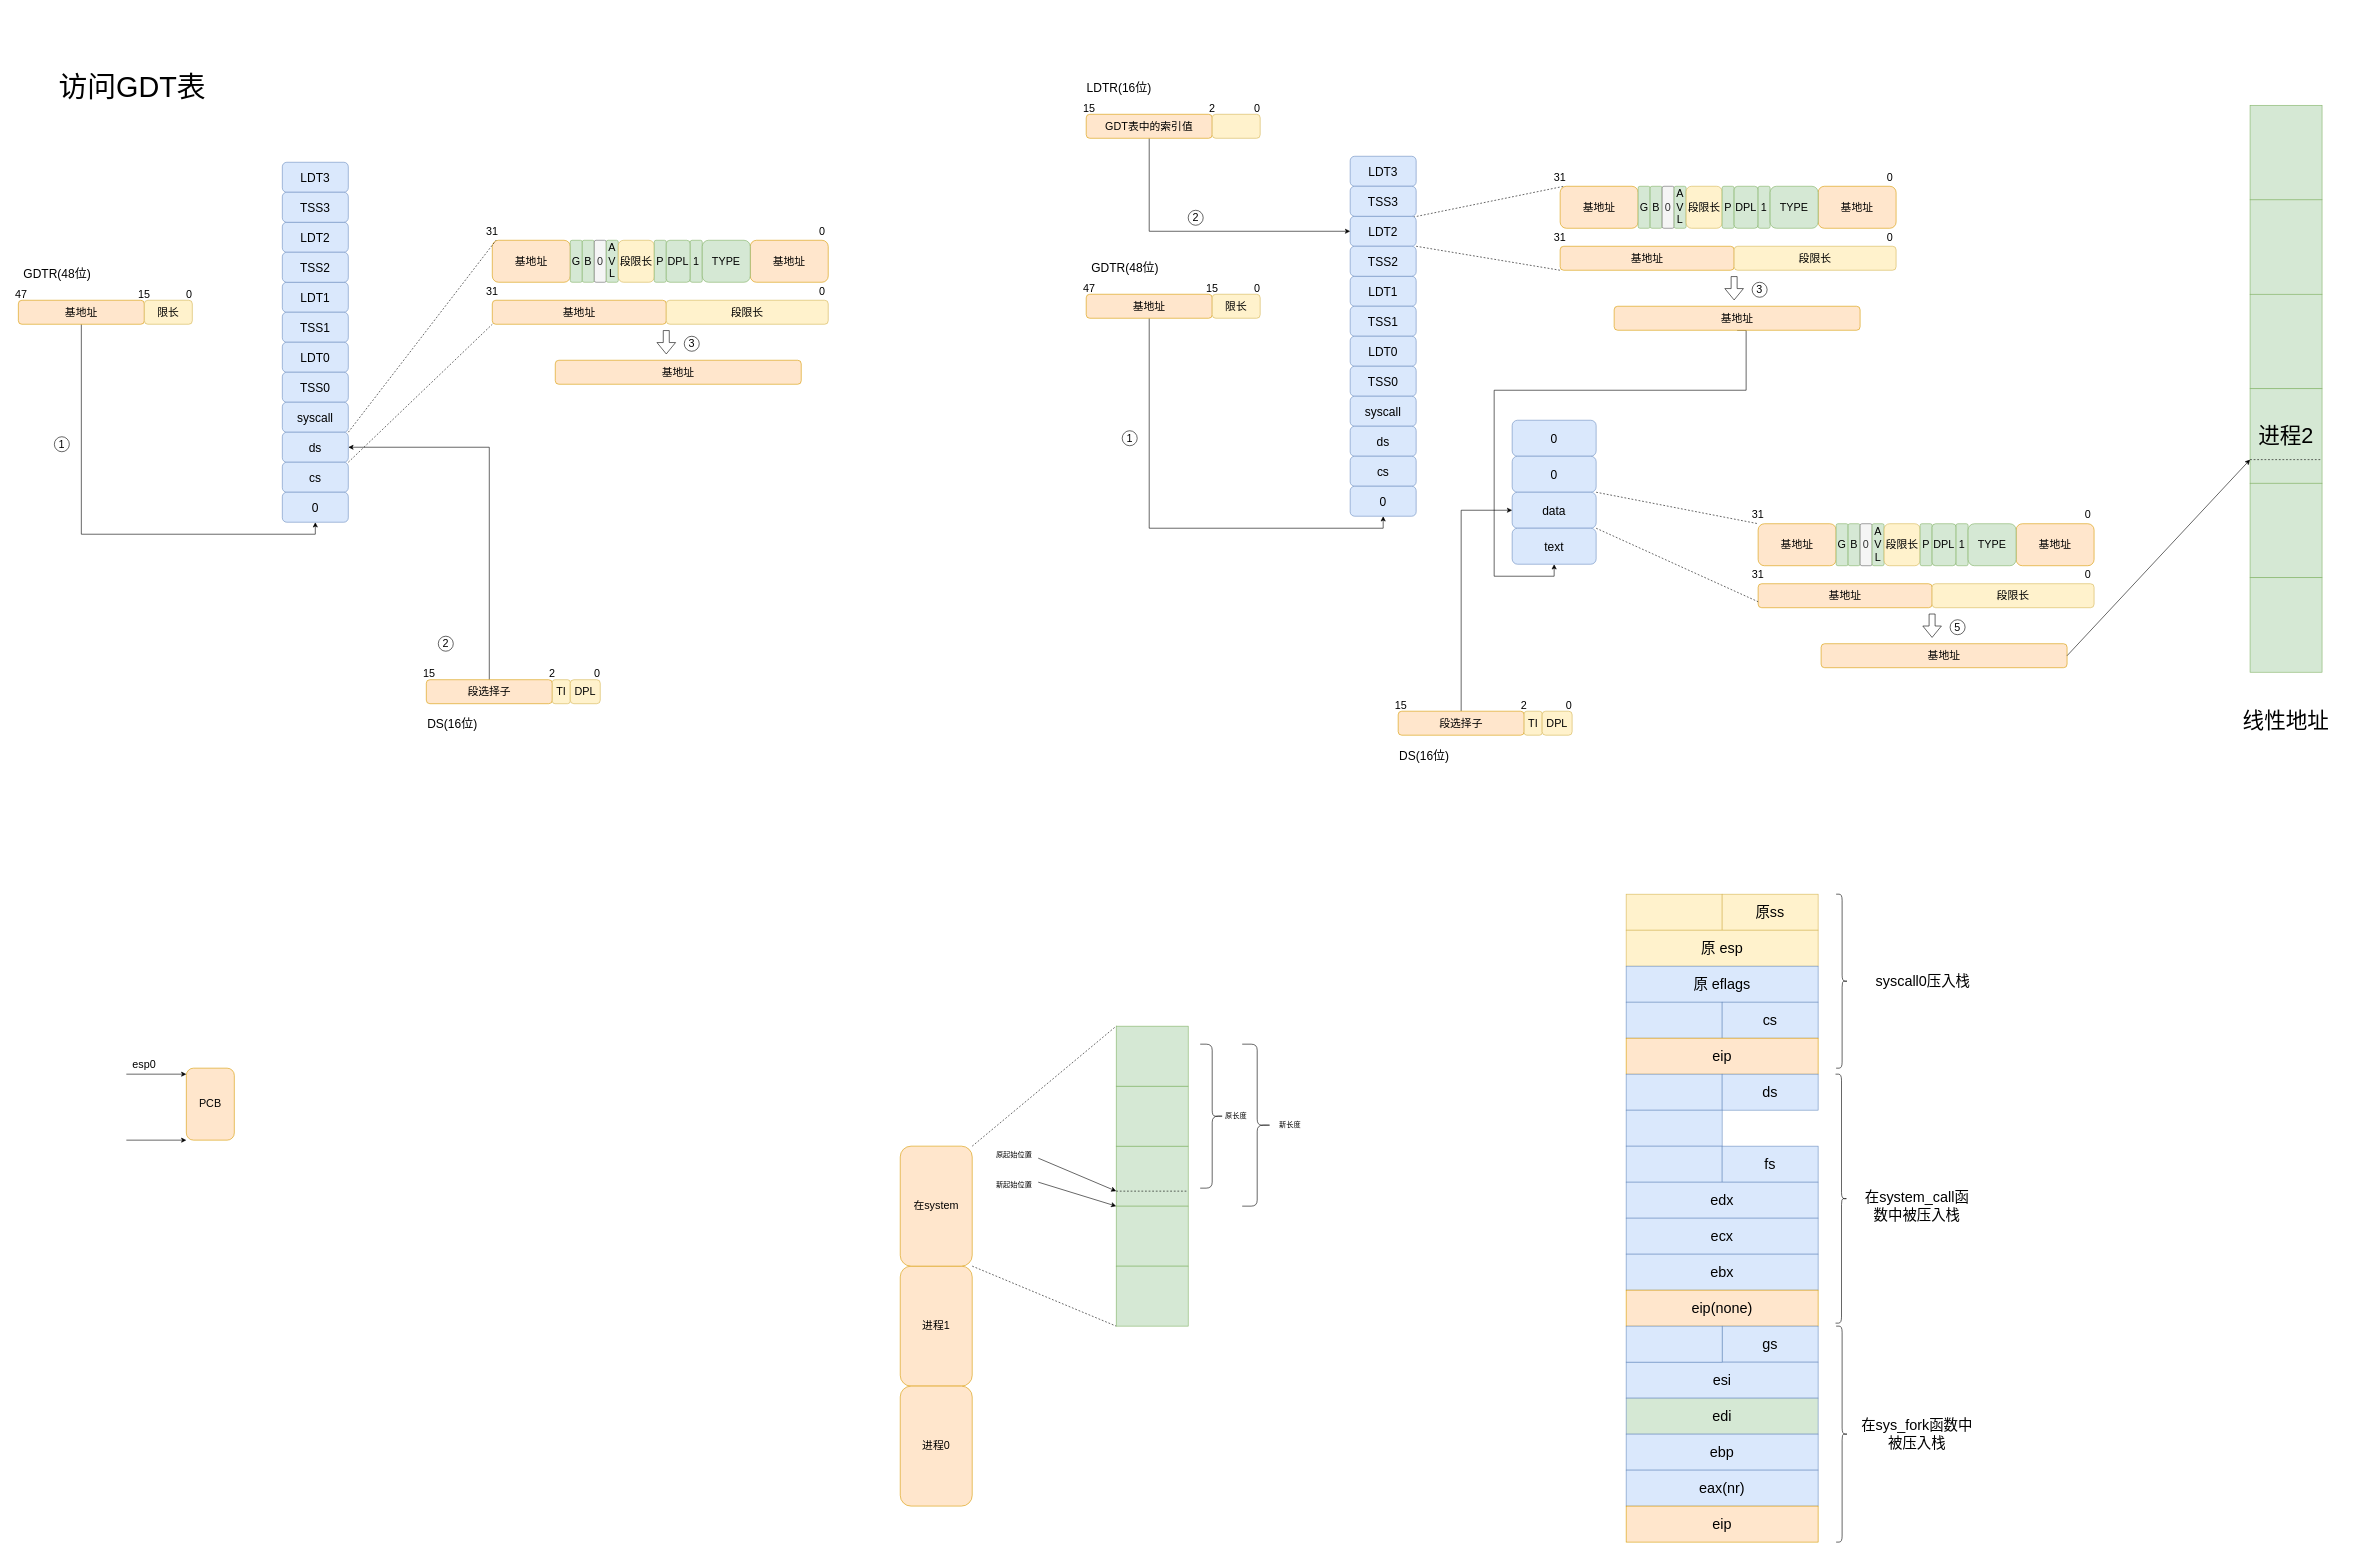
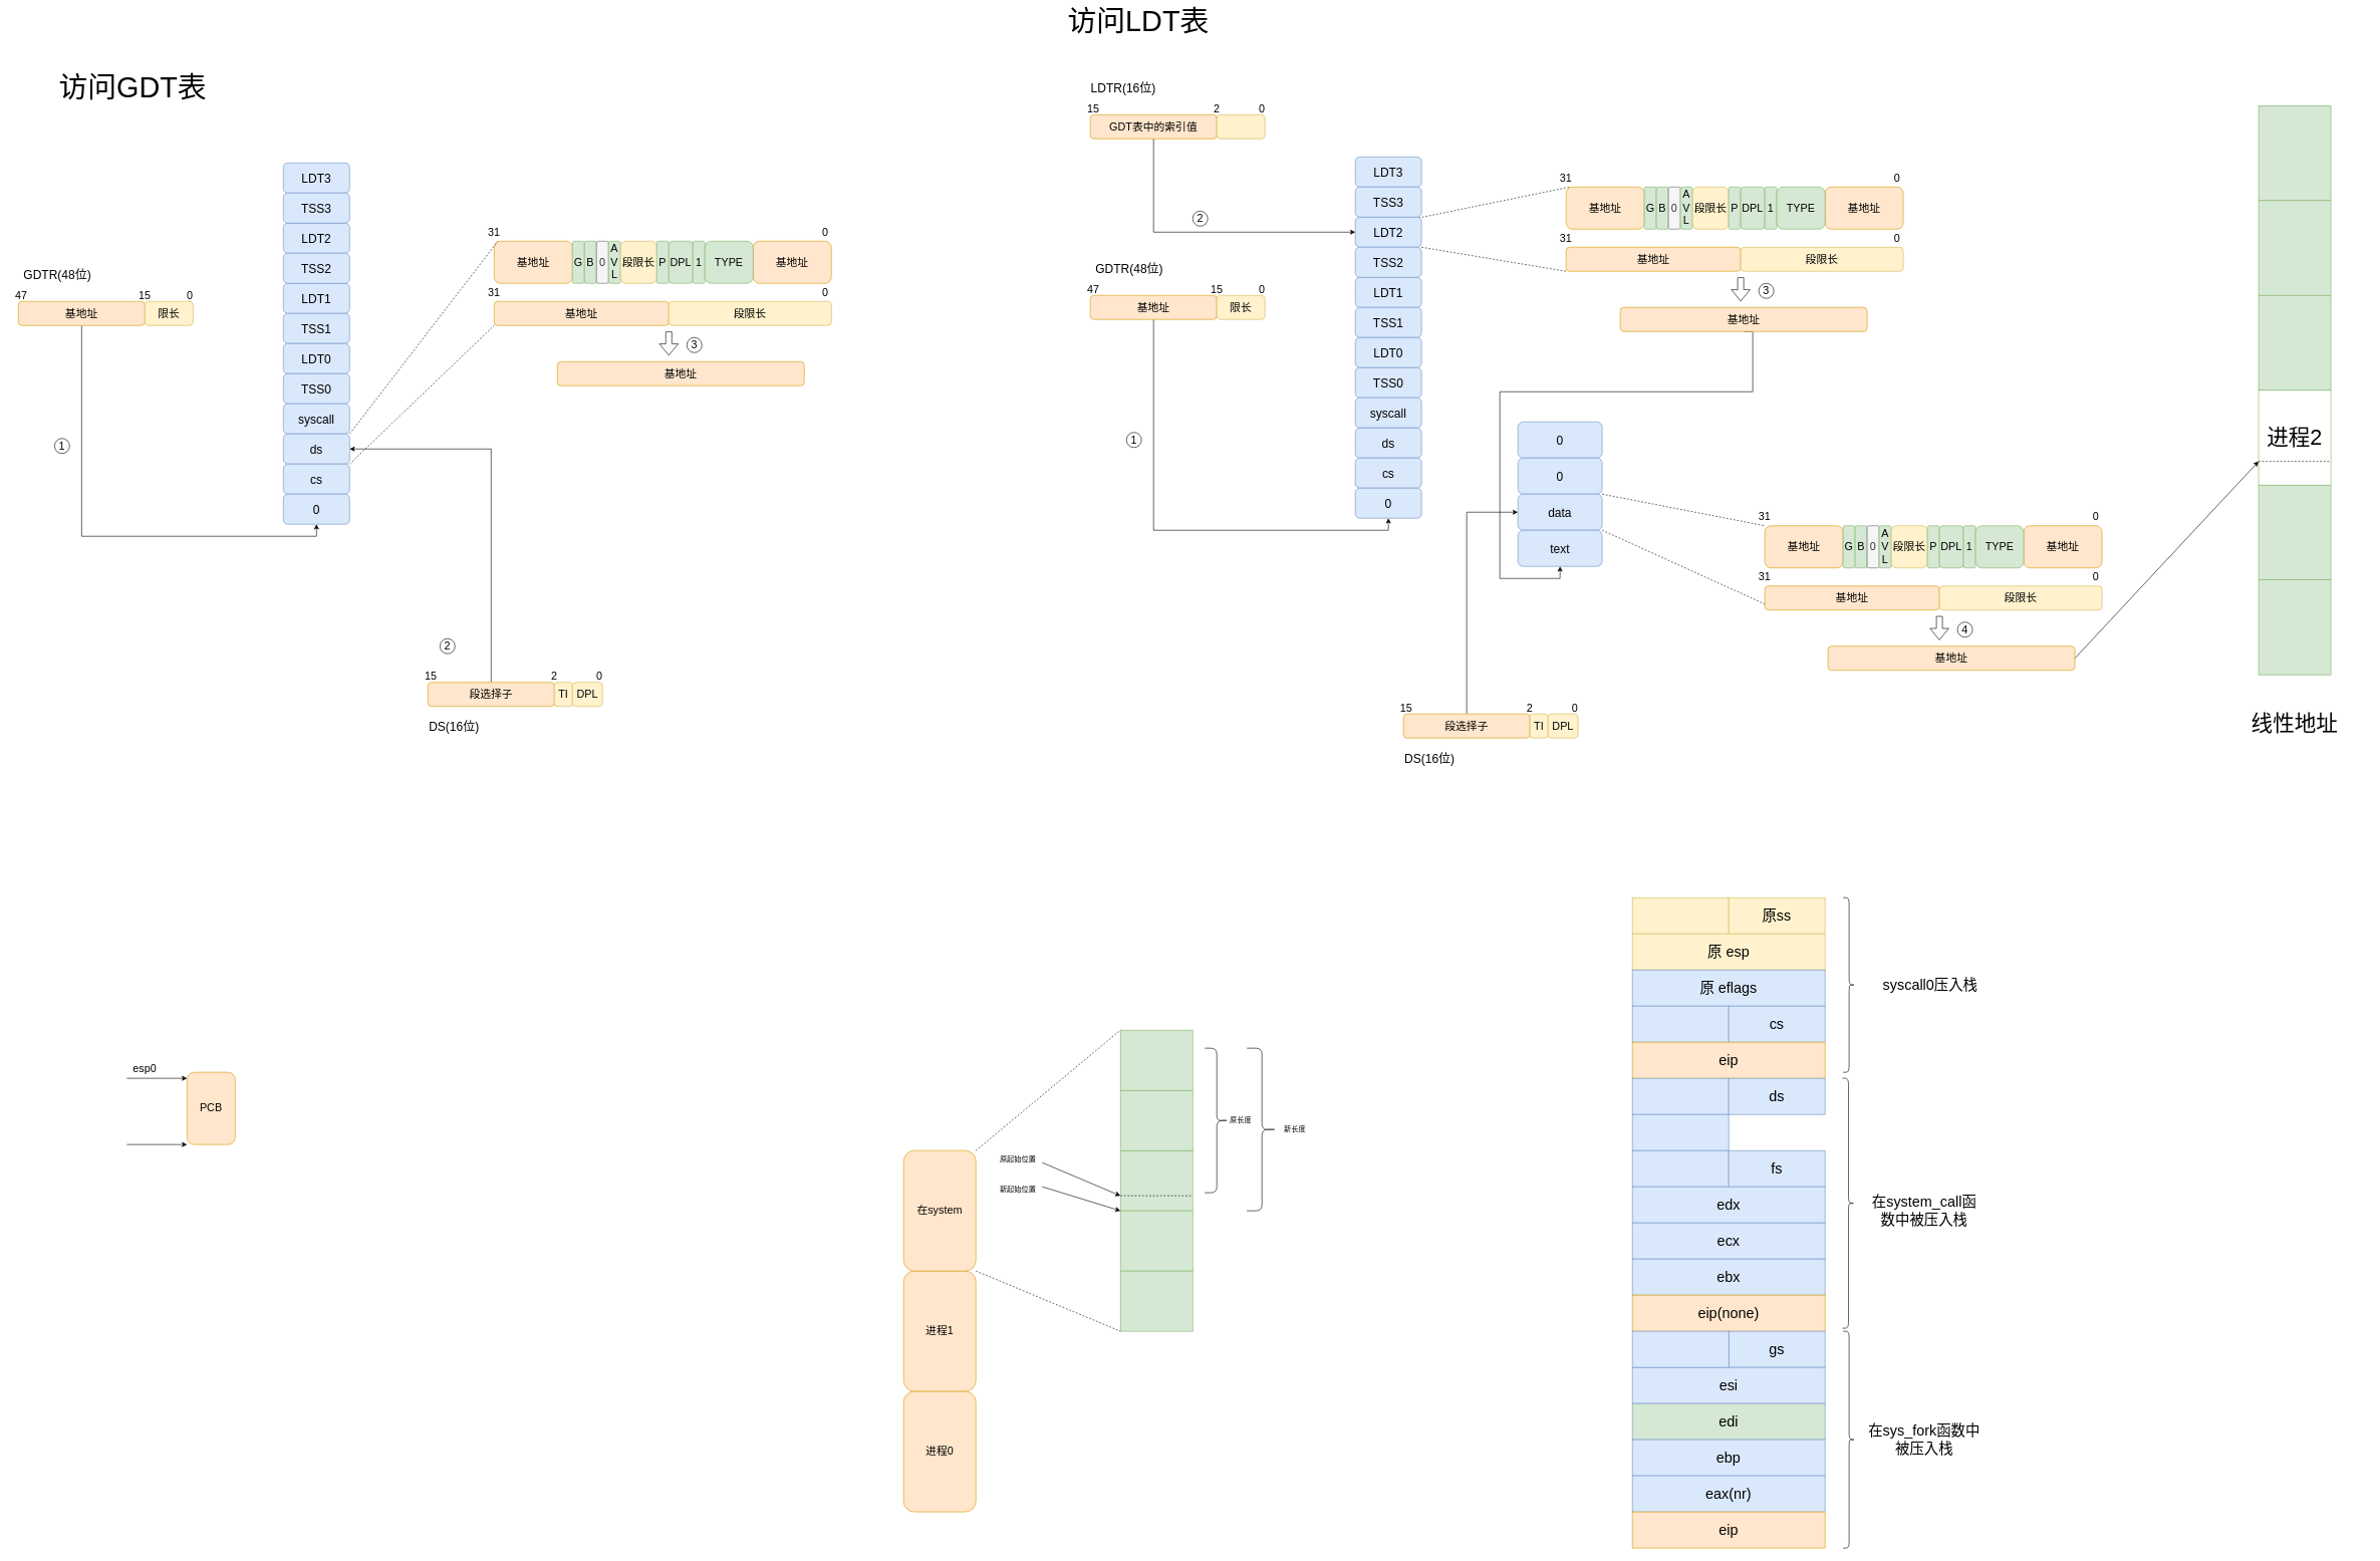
+ <mxCell id="139" value="&lt;font style=&quot;font-size: 48px;&quot;&gt;访问LDT表&lt;/font&gt;" style="text;strokeColor=none;align=center;fillColor=none;html=1;verticalAlign=middle;whiteSpace=wrap;rounded=0;fontSize=18;" parent="1" vertex="1"><mxGeometry x="1750" y="20" width="280" height="30" as="geometry" /></mxCell>
- <mxCell id="165" value="&lt;font style=&quot;font-size: 36px;&quot;&gt;进程2&lt;/font&gt;" style="rounded=0;whiteSpace=wrap;html=1;fillColor=#d5e8d4;strokeColor=#82b366;" parent="1" vertex="1"><mxGeometry x="3750" y="647.5" width="120" height="157.5" as="geometry" /></mxCell>
+ <mxCell id="165" value="&lt;font style=&quot;font-size: 36px;&quot;&gt;进程2&lt;/font&gt;" style="rounded=0;whiteSpace=wrap;html=1;fillColor=#ffffff;strokeColor=#82b366;" parent="1" vertex="1"><mxGeometry x="3750" y="647.5" width="120" height="157.5" as="geometry" /></mxCell>
- <mxCell id="135" value="5" style="ellipse;whiteSpace=wrap;html=1;aspect=fixed;fontSize=18;" parent="1" vertex="1"><mxGeometry x="3250" y="1032.5" width="25" height="25" as="geometry" /></mxCell>
+ <mxCell id="135" value="4" style="ellipse;whiteSpace=wrap;html=1;aspect=fixed;fontSize=18;" parent="1" vertex="1"><mxGeometry x="3250" y="1032.5" width="25" height="25" as="geometry" /></mxCell>
